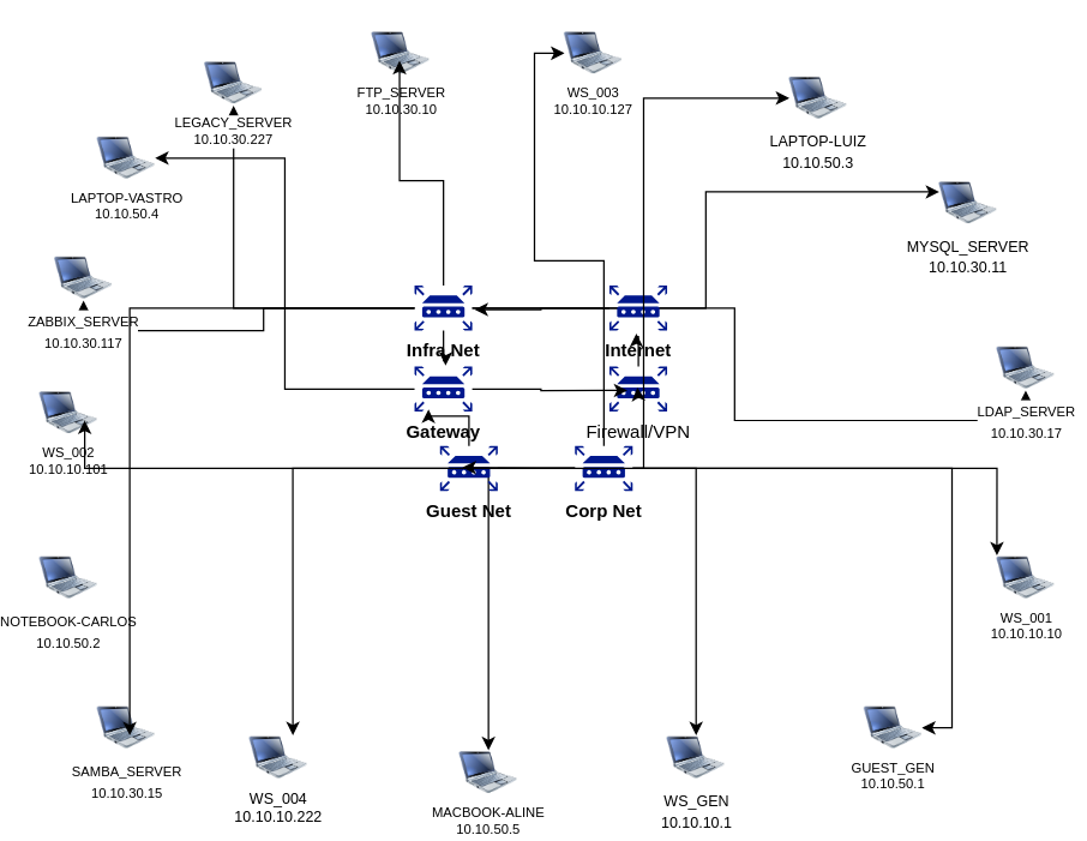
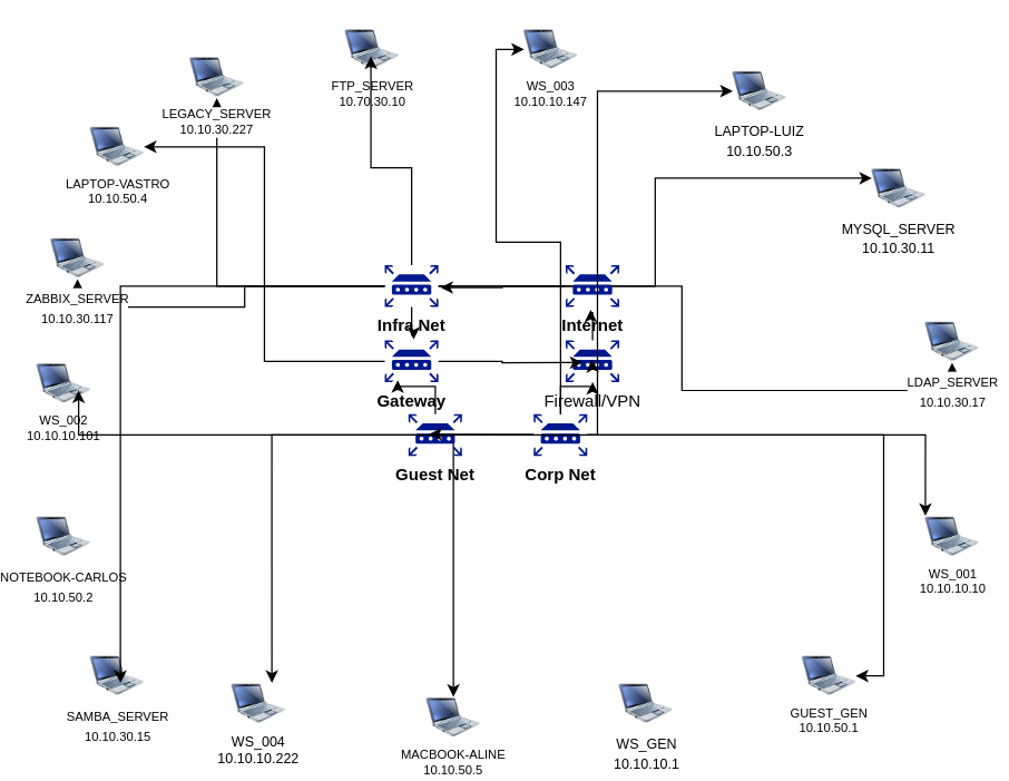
- <mxCell id="39" value="FTP_SERVER&lt;div&gt;10.10.30.10&lt;/div&gt;" style="image;html=1;image=img/lib/clip_art/computers/Netbook_128x128.png;fontSize=9;" vertex="1" parent="1"><mxGeometry x="241.54" y="20" width="38.46" height="30" as="geometry" /></mxCell>
+ <mxCell id="39" value="FTP_SERVER&lt;div&gt;10.70.30.10&lt;/div&gt;" style="image;html=1;image=img/lib/clip_art/computers/Netbook_128x128.png;fontSize=9;" vertex="1" parent="1"><mxGeometry x="241.54" y="20" width="38.46" height="30" as="geometry" /></mxCell>
- <mxCell id="34" value="WS_003&lt;div&gt;10.10.10.127&lt;/div&gt;" style="image;html=1;image=img/lib/clip_art/computers/Netbook_128x128.png;fontSize=9;" vertex="1" parent="1"><mxGeometry x="370" y="20" width="38.46" height="30" as="geometry" /></mxCell>
+ <mxCell id="34" value="WS_003&lt;div&gt;10.10.10.147&lt;/div&gt;" style="image;html=1;image=img/lib/clip_art/computers/Netbook_128x128.png;fontSize=9;" vertex="1" parent="1"><mxGeometry x="370" y="20" width="38.46" height="30" as="geometry" /></mxCell>
- <mxCell id="14" style="edgeStyle=orthogonalEdgeStyle;rounded=0;orthogonalLoop=1;jettySize=auto;html=1;" edge="1" parent="1" source="17" target="22"><mxGeometry relative="1" as="geometry" /></mxCell>
+ <mxCell id="14" style="edgeStyle=orthogonalEdgeStyle;rounded=0;orthogonalLoop=1;jettySize=auto;html=1;" edge="1" parent="1" source="17" target="10"><mxGeometry relative="1" as="geometry" /></mxCell>
